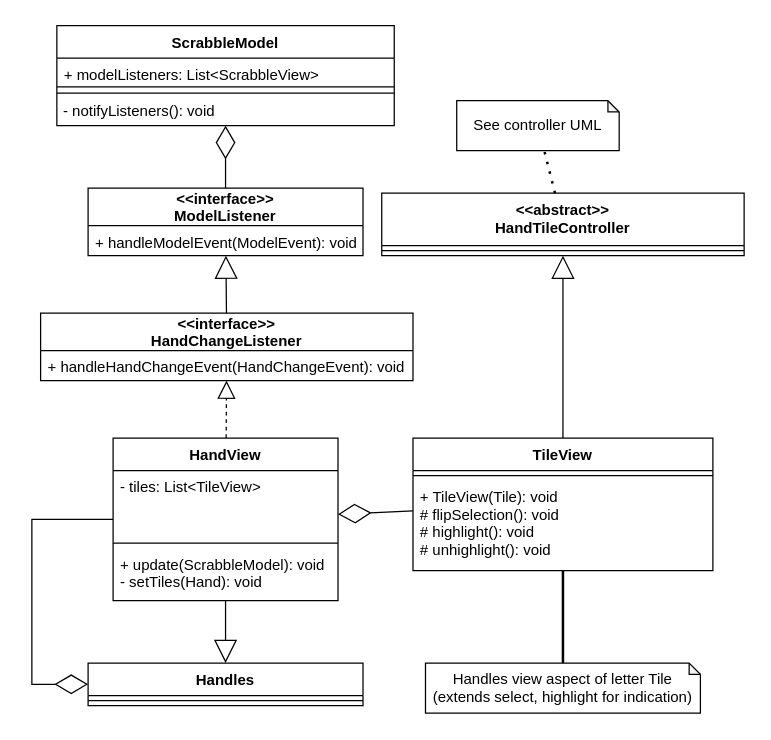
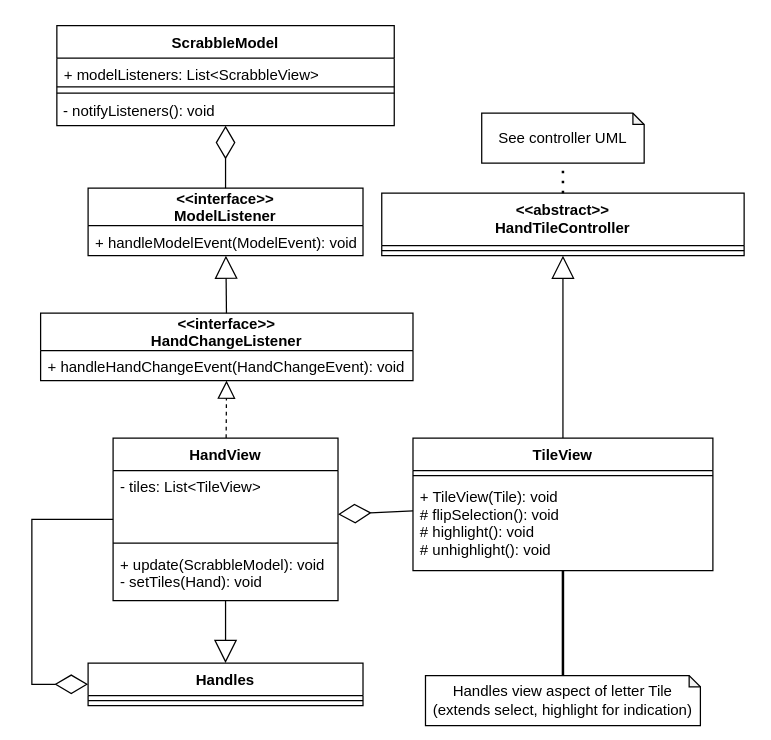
- <mxCell id="23" value="See controller UML" style="shape=note;whiteSpace=wrap;html=1;backgroundOutline=1;darkOpacity=0.05;size=9;" parent="1" vertex="1"><mxGeometry x="360" y="80" width="130" height="40" as="geometry" /></mxCell>
+ <mxCell id="23" value="See controller UML" style="shape=note;whiteSpace=wrap;html=1;backgroundOutline=1;darkOpacity=0.05;size=9;" parent="1" vertex="1"><mxGeometry x="380" y="90" width="130" height="40" as="geometry" /></mxCell>
- <mxCell id="24" value="Handles view aspect of letter Tile (extends select, highlight for indication)" style="shape=note;whiteSpace=wrap;html=1;backgroundOutline=1;darkOpacity=0.05;size=9;" parent="1" vertex="1"><mxGeometry x="335" y="530" width="220" height="40" as="geometry" /></mxCell>
+ <mxCell id="24" value="Handles view aspect of letter Tile (extends select, highlight for indication)" style="shape=note;whiteSpace=wrap;html=1;backgroundOutline=1;darkOpacity=0.05;size=9;" parent="1" vertex="1"><mxGeometry x="335" y="540" width="220" height="40" as="geometry" /></mxCell>
